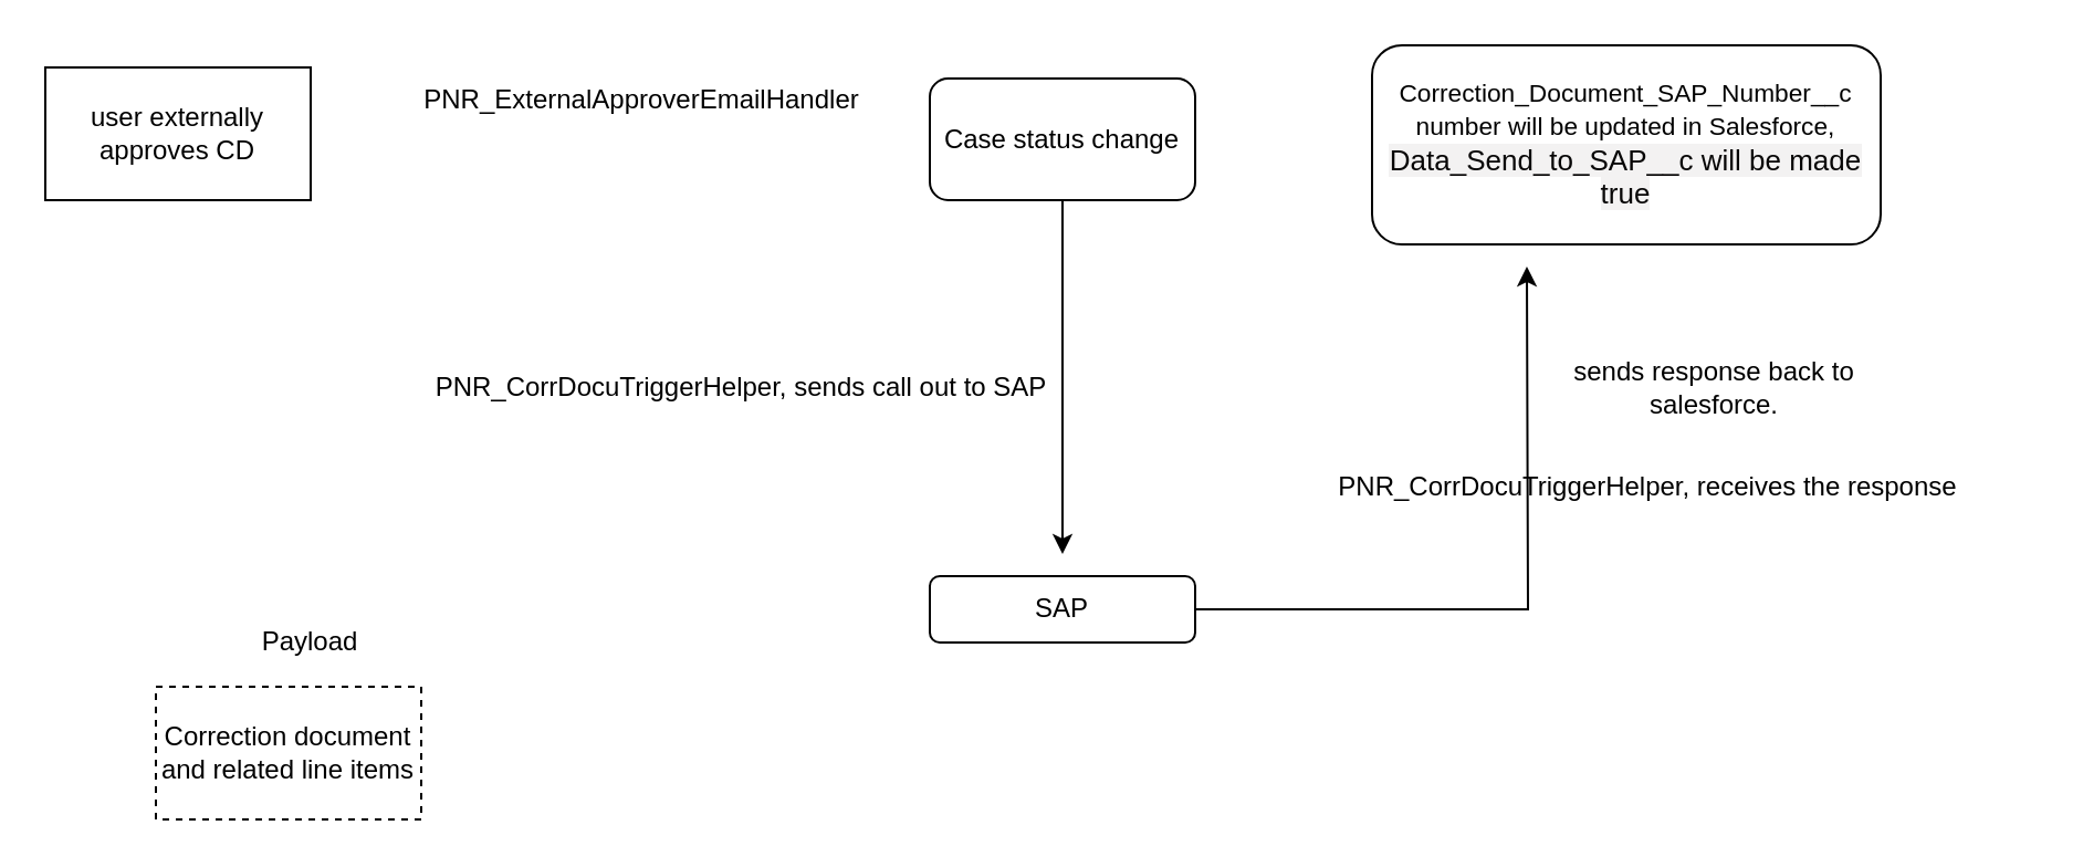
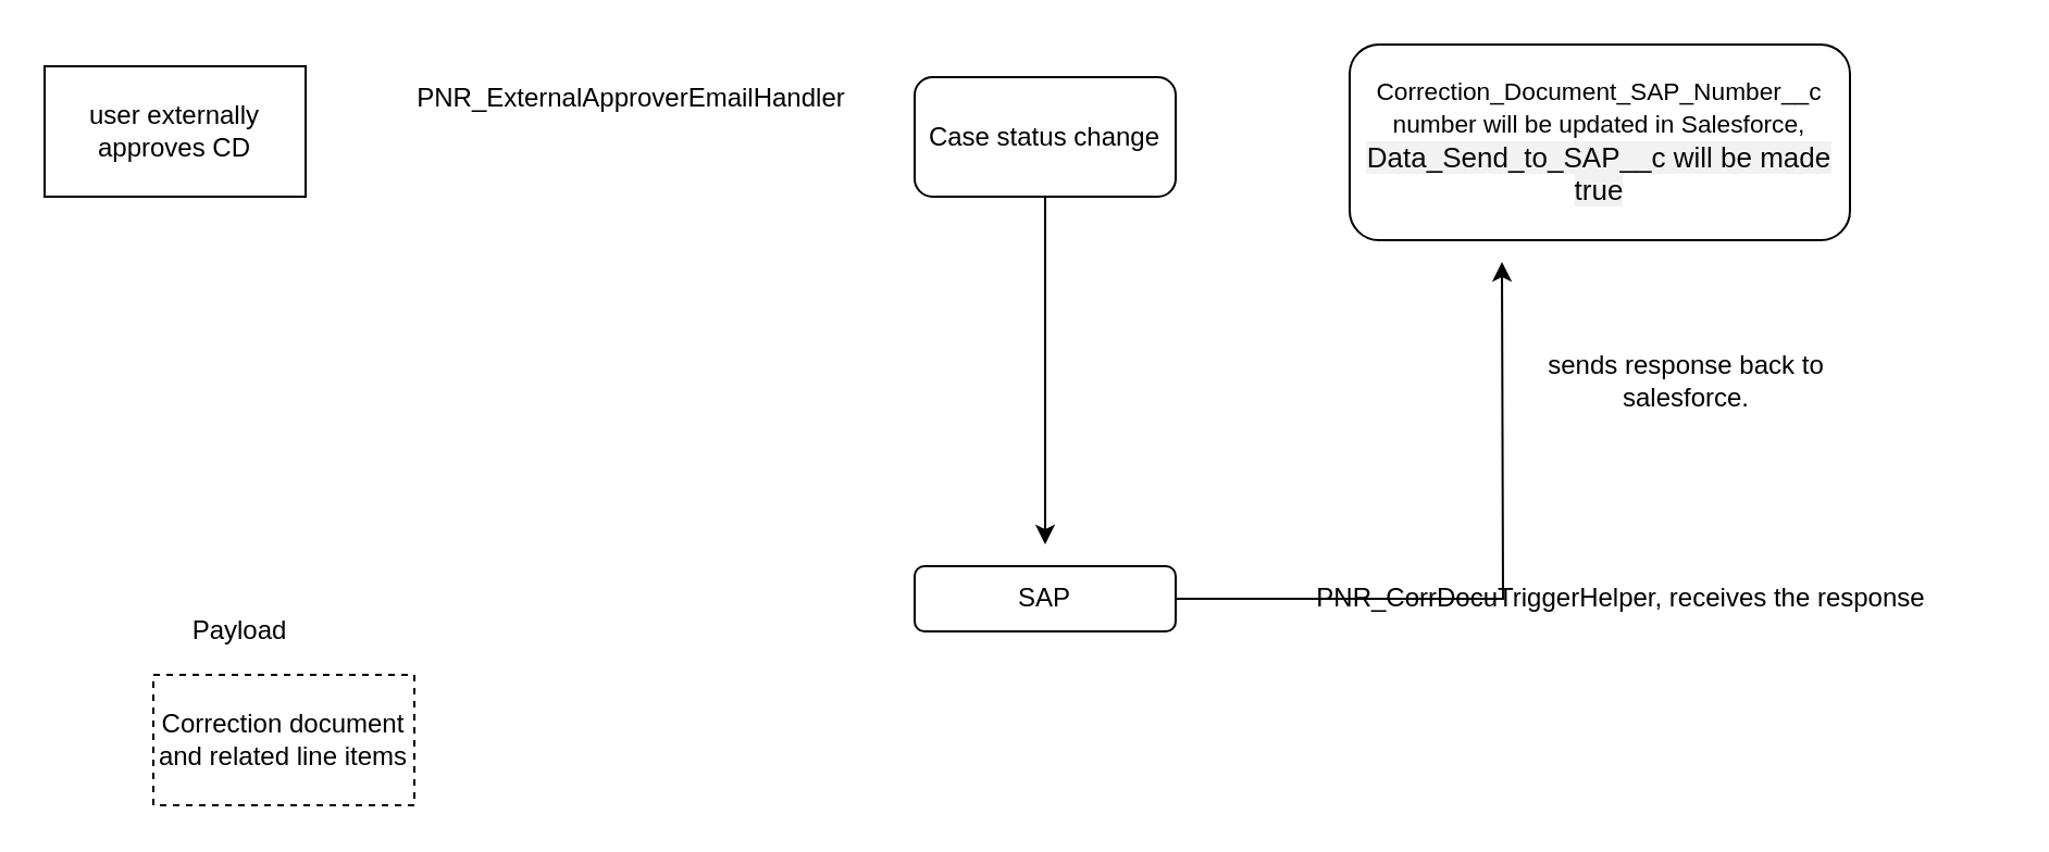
- <mxCell id="8" value="PNR_CorrDocuTriggerHelper, sends call out to SAP" style="text;html=1;strokeColor=none;fillColor=none;align=center;verticalAlign=middle;whiteSpace=wrap;rounded=0;" vertex="1" parent="1"><mxGeometry x="160" y="140" width="350" height="70" as="geometry" /></mxCell>
- <mxCell id="11" value="PNR_CorrDocuTriggerHelper, receives the response" style="text;html=1;strokeColor=none;fillColor=none;align=center;verticalAlign=middle;whiteSpace=wrap;rounded=0;" vertex="1" parent="1"><mxGeometry x="570" y="185" width="350" height="70" as="geometry" /></mxCell>
+ <mxCell id="11" value="PNR_CorrDocuTriggerHelper, receives the response" style="text;html=1;strokeColor=none;fillColor=none;align=center;verticalAlign=middle;whiteSpace=wrap;rounded=0;" vertex="1" parent="1"><mxGeometry x="570" y="240" width="350" height="70" as="geometry" /></mxCell>
- <mxCell id="13" value="Payload" style="text;html=1;strokeColor=none;fillColor=none;align=center;verticalAlign=middle;whiteSpace=wrap;rounded=0;" vertex="1" parent="1"><mxGeometry x="120" y="280" width="40" height="20" as="geometry" /></mxCell>
+ <mxCell id="13" value="Payload" style="text;html=1;strokeColor=none;fillColor=none;align=center;verticalAlign=middle;whiteSpace=wrap;rounded=0;" vertex="1" parent="1"><mxGeometry x="90" y="280" width="40" height="20" as="geometry" /></mxCell>
